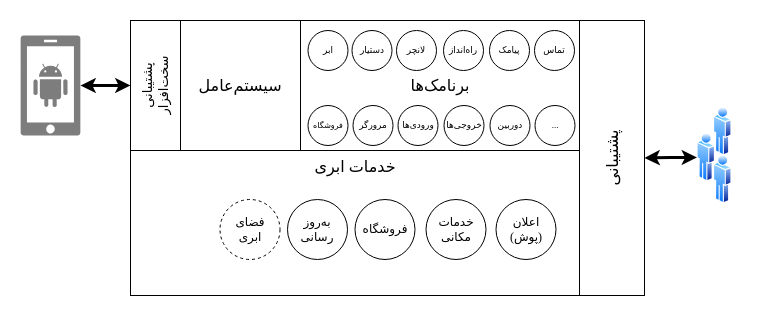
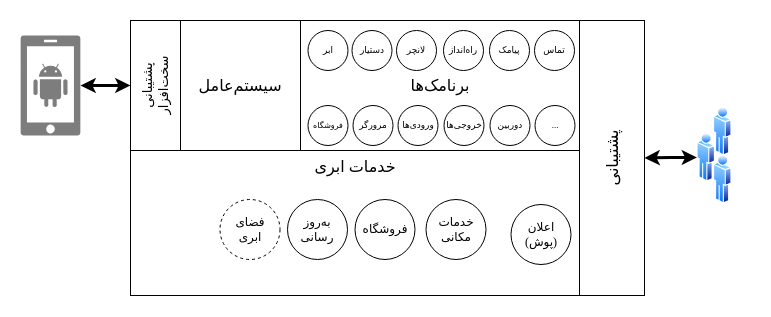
- <mxCell id="12" value="اعلان&lt;br&gt;(پوش)" style="ellipse;whiteSpace=wrap;html=1;aspect=fixed;fontFamily=IRYekan;fontSize=12;textDirection=rtl;" vertex="1" parent="1"><mxGeometry x="495.5" y="199" width="60" height="60" as="geometry" /></mxCell>
+ <mxCell id="12" value="اعلان&lt;br&gt;(پوش)" style="ellipse;whiteSpace=wrap;html=1;aspect=fixed;fontFamily=IRYekan;fontSize=12;textDirection=rtl;" vertex="1" parent="1"><mxGeometry x="510.5" y="204" width="60" height="60" as="geometry" /></mxCell>
